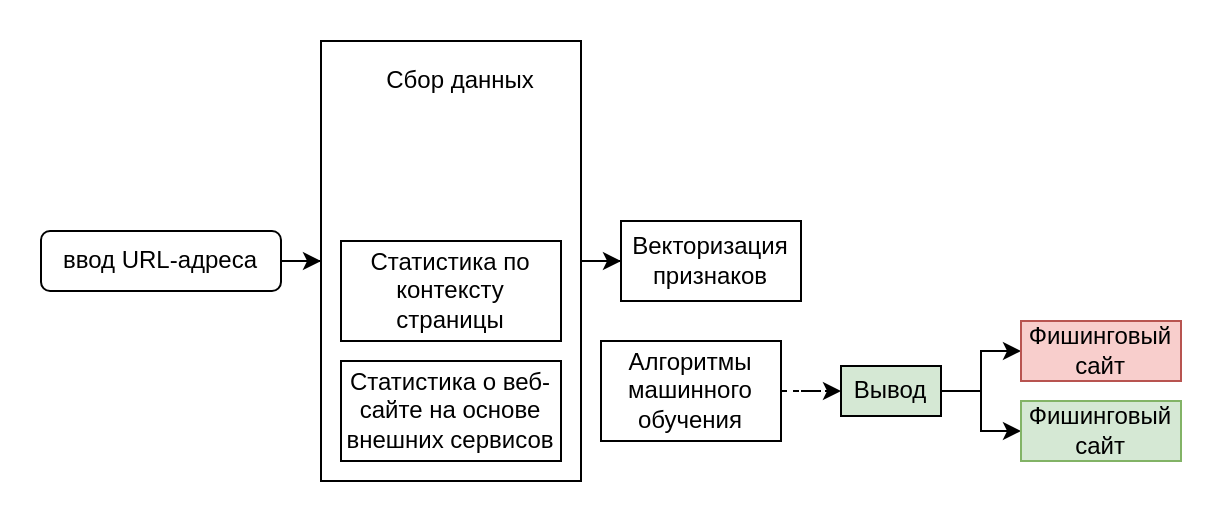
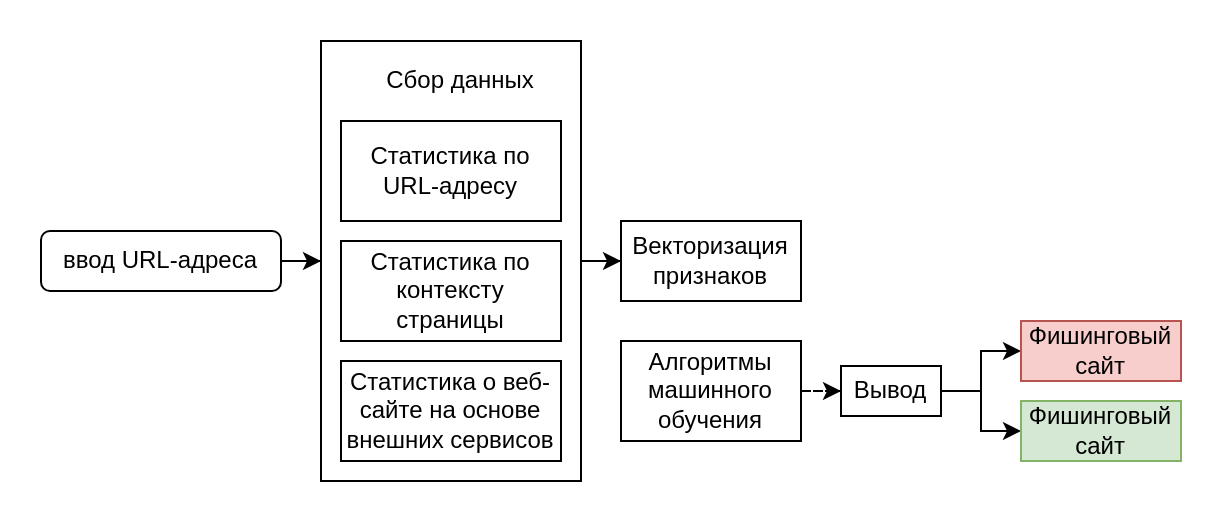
+ <mxCell id="6" value="Статистика по URL-адресу" style="rounded=0;whiteSpace=wrap;html=1;" vertex="1" parent="1"><mxGeometry x="170" y="60" width="110" height="50" as="geometry" /></mxCell>
- <mxCell id="12" value="Алгоритмы машинного обучения" style="rounded=0;whiteSpace=wrap;html=1;" vertex="1" parent="1"><mxGeometry x="300" y="170" width="90" height="50" as="geometry" /></mxCell>
+ <mxCell id="12" value="Алгоритмы машинного обучения" style="rounded=0;whiteSpace=wrap;html=1;" vertex="1" parent="1"><mxGeometry x="310" y="170" width="90" height="50" as="geometry" /></mxCell>
- <mxCell id="15" value="Вывод" style="rounded=0;whiteSpace=wrap;html=1;fillColor=#d5e8d4;" vertex="1" parent="1"><mxGeometry x="420" y="182.5" width="50" height="25" as="geometry" /></mxCell>
+ <mxCell id="15" value="Вывод" style="rounded=0;whiteSpace=wrap;html=1;" vertex="1" parent="1"><mxGeometry x="420" y="182.5" width="50" height="25" as="geometry" /></mxCell>
